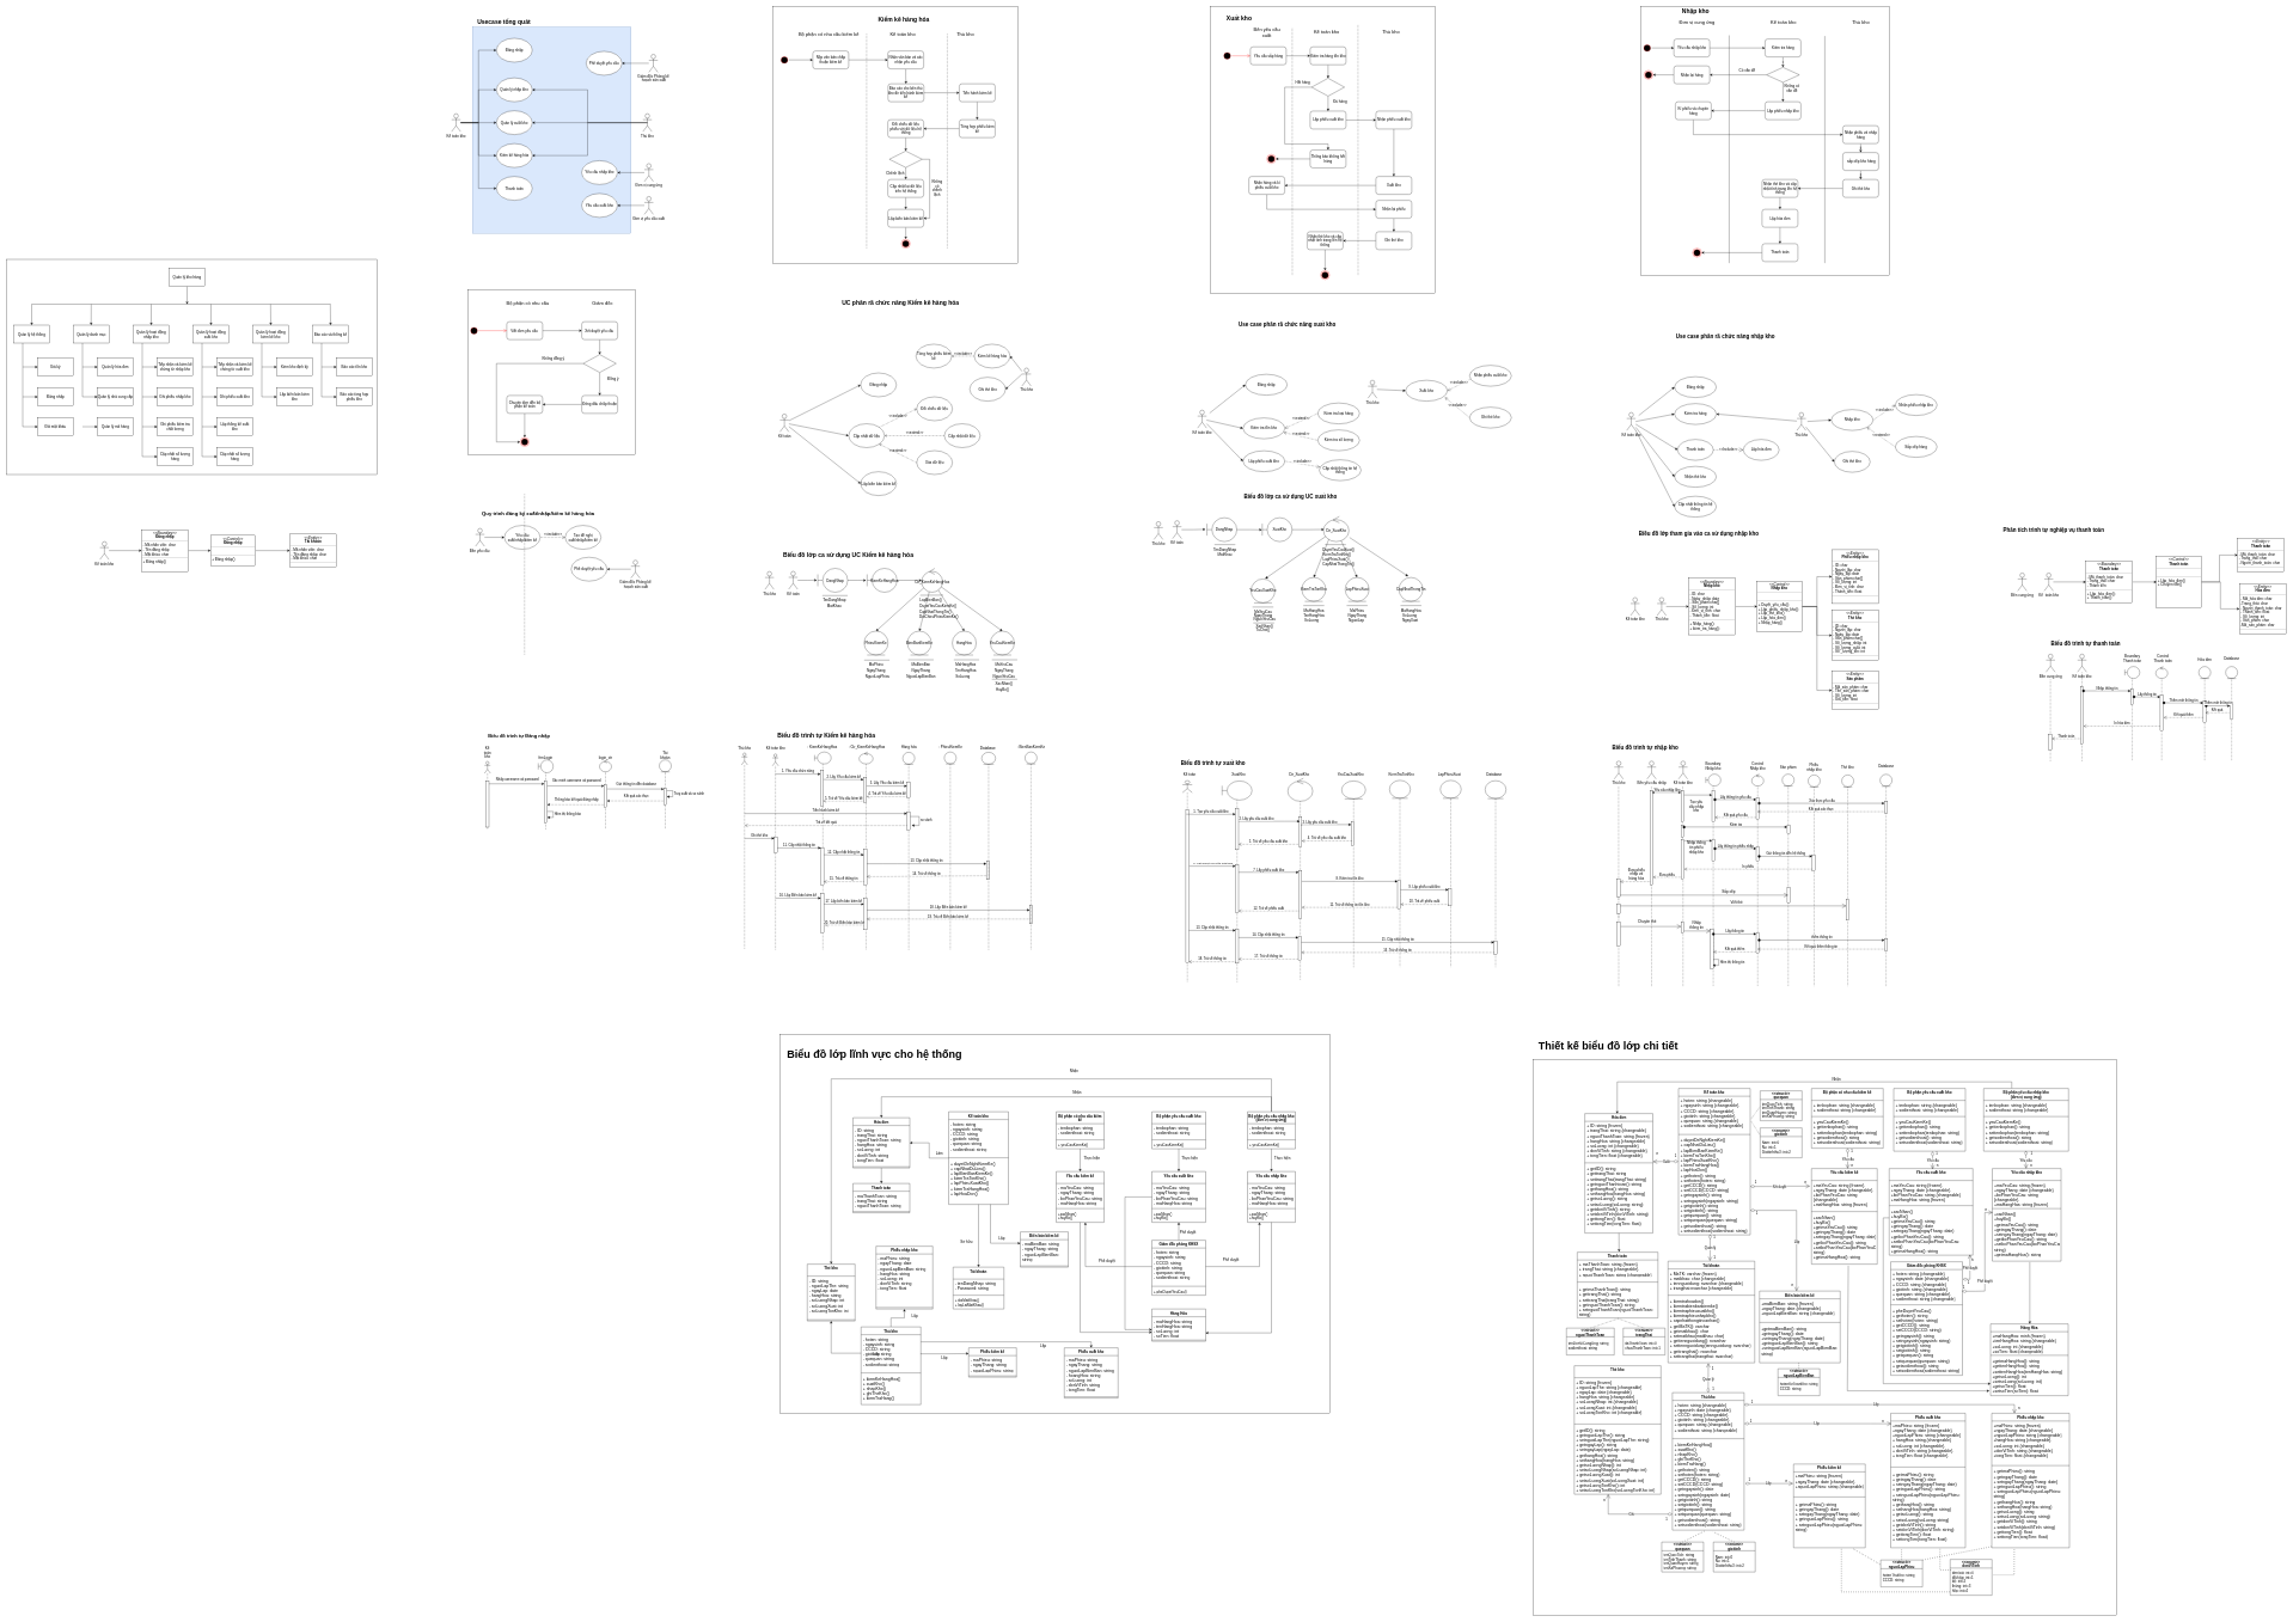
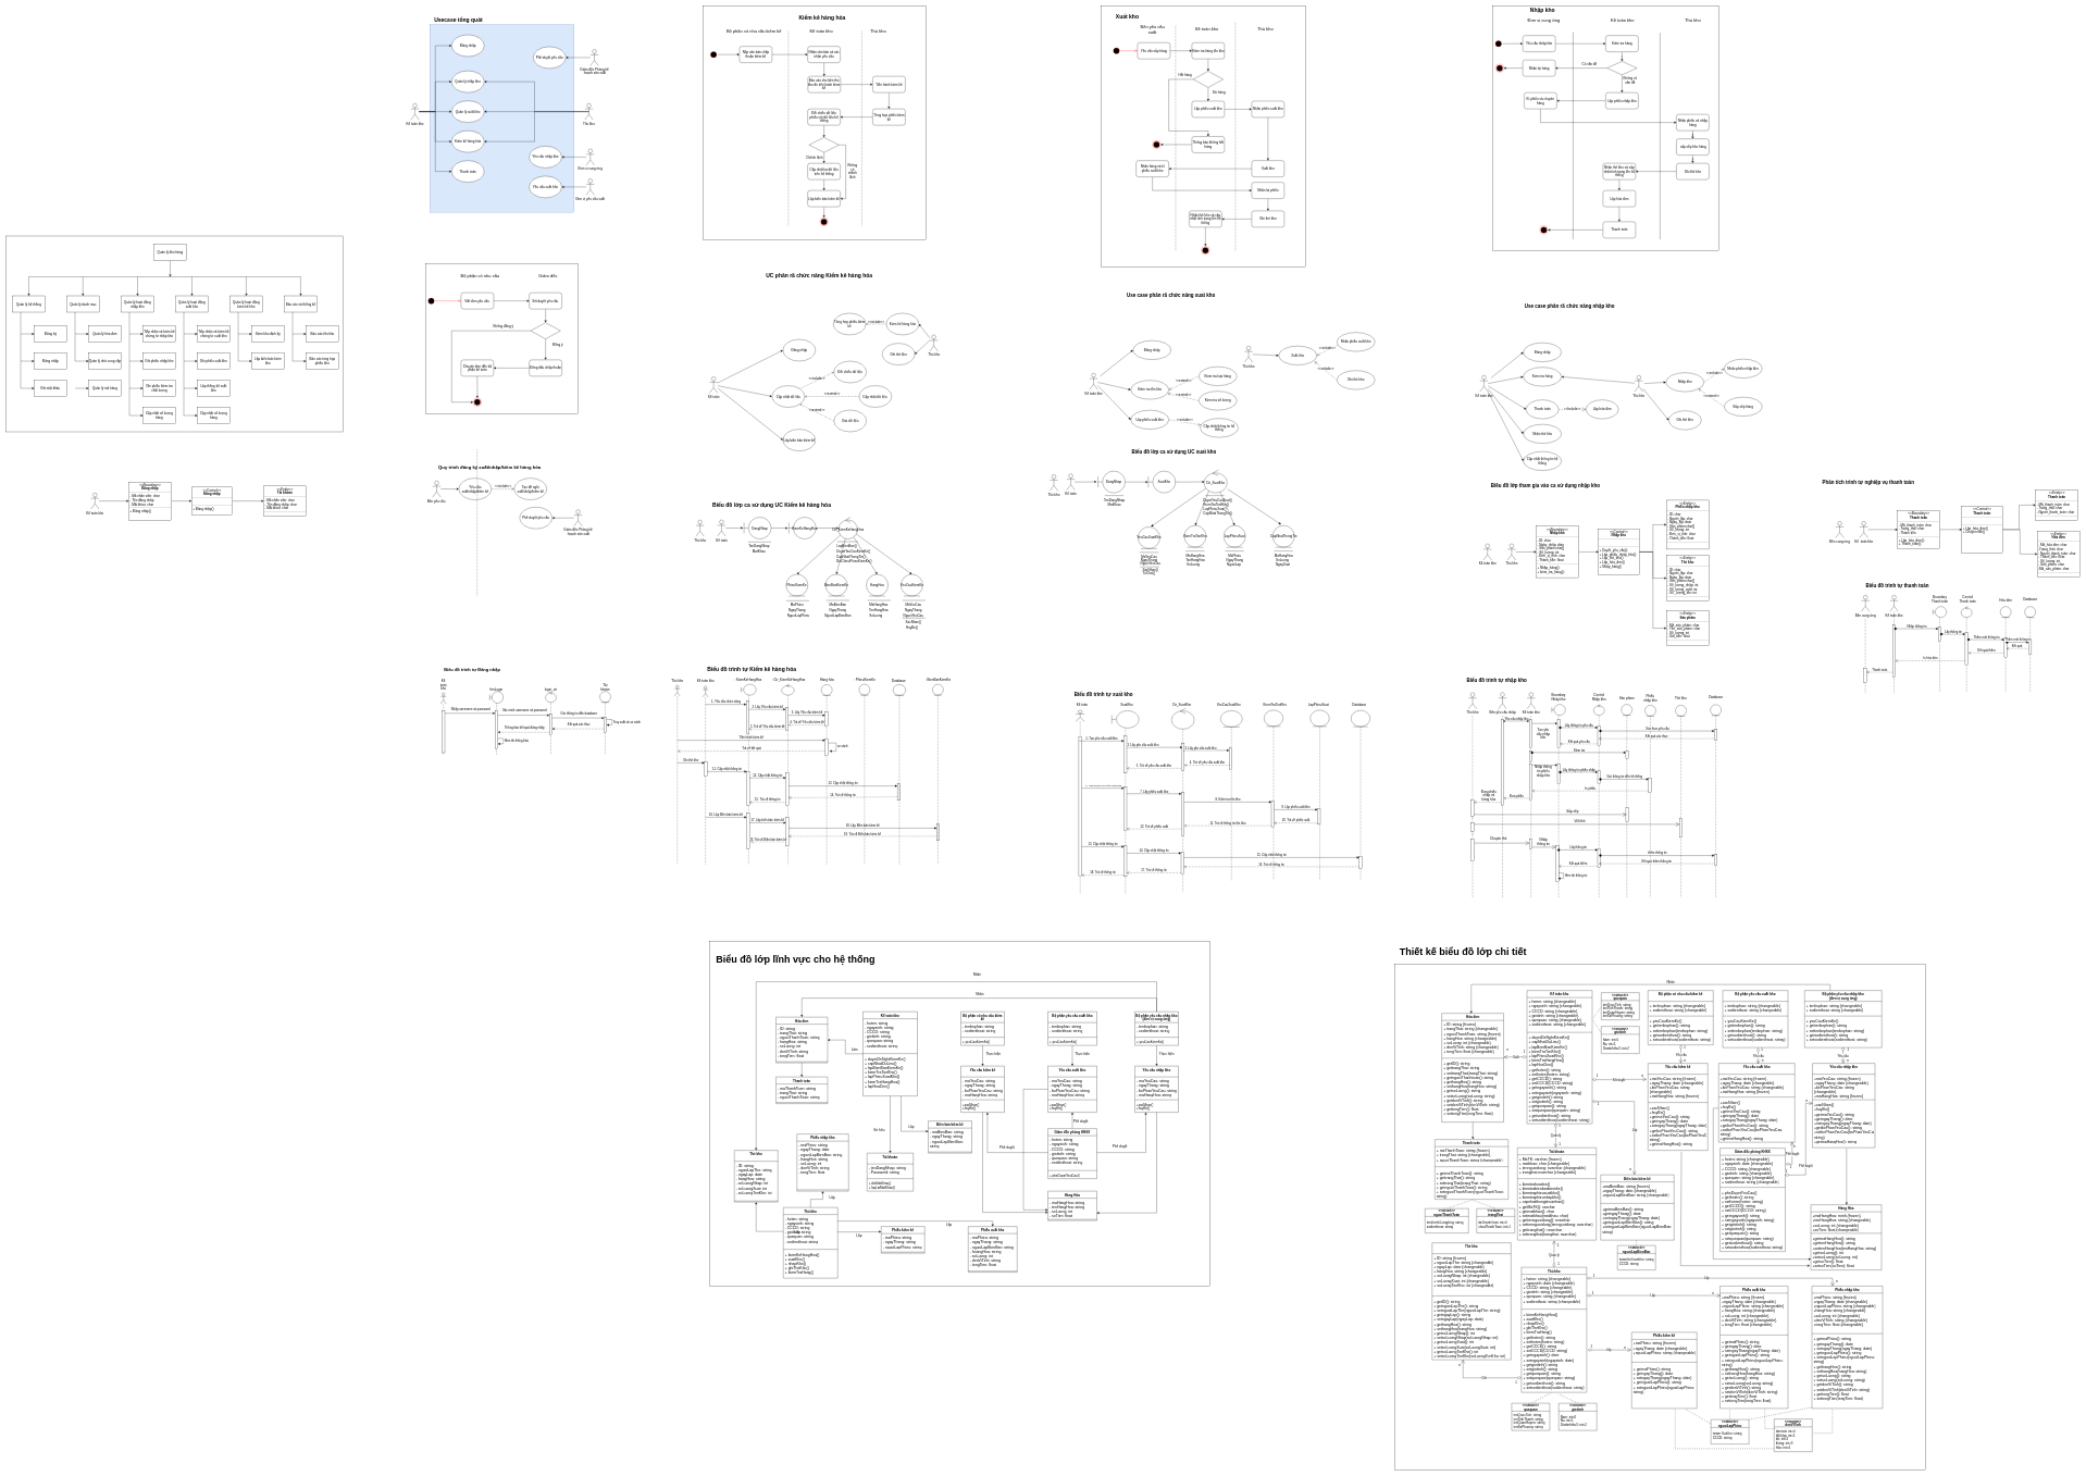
- <mxCell id="826" value="Giá ký" style="rounded=0;whiteSpace=wrap;html=1;" parent="1" vertex="1"><mxGeometry x="125" y="1197.5" width="120" height="60" as="geometry" /></mxCell>
+ <mxCell id="826" value="Đăng ký" style="rounded=0;whiteSpace=wrap;html=1;" parent="1" vertex="1"><mxGeometry x="125" y="1197.5" width="120" height="60" as="geometry" /></mxCell>
